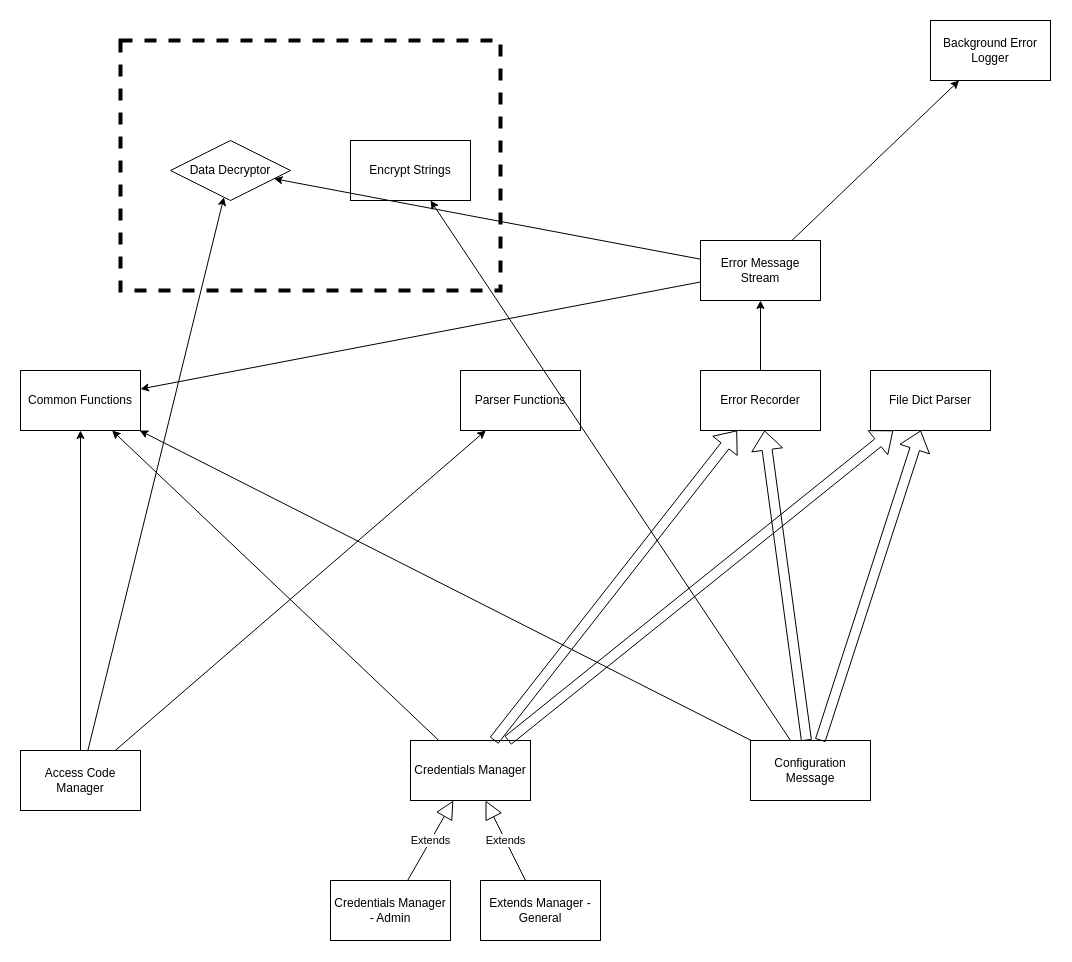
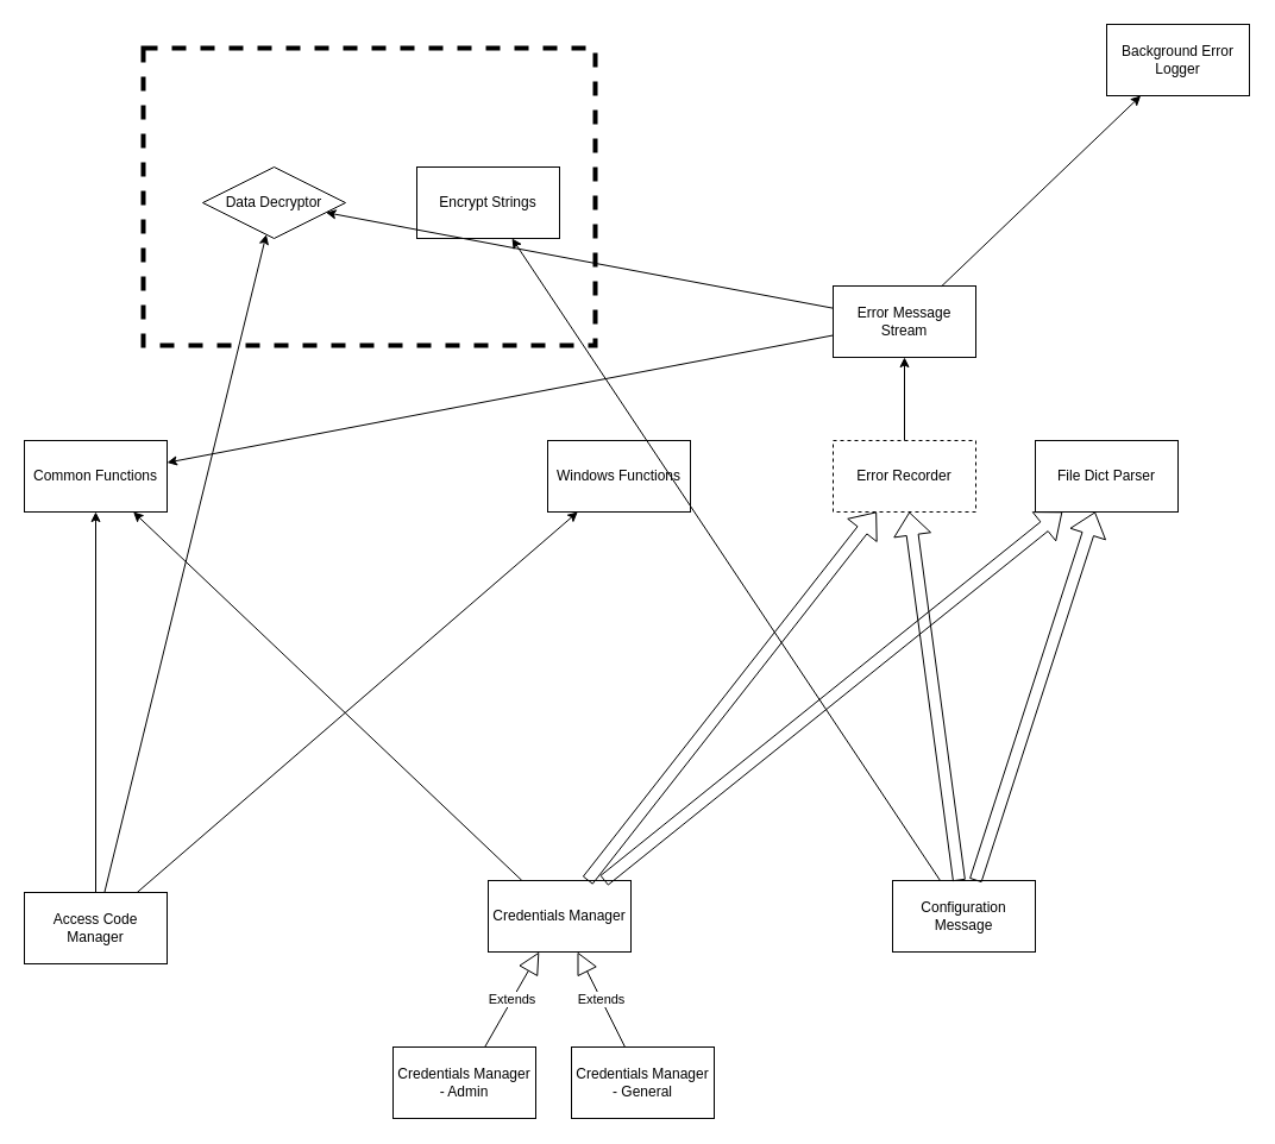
- <mxCell id="9" value="Parser Functions" style="rounded=0;whiteSpace=wrap;html=1;" parent="1" vertex="1"><mxGeometry x="460" y="370" width="120" height="60" as="geometry" /></mxCell>
+ <mxCell id="9" value="Windows Functions" style="rounded=0;whiteSpace=wrap;html=1;" parent="1" vertex="1"><mxGeometry x="460" y="370" width="120" height="60" as="geometry" /></mxCell>
- <mxCell id="11" value="Error Recorder" style="rounded=0;whiteSpace=wrap;html=1;" parent="1" vertex="1"><mxGeometry x="700" y="370" width="120" height="60" as="geometry" /></mxCell>
+ <mxCell id="11" value="Error Recorder" style="rounded=0;whiteSpace=wrap;html=1;dashed=1;" parent="1" vertex="1"><mxGeometry x="700" y="370" width="120" height="60" as="geometry" /></mxCell>
- <mxCell id="15" value="" style="endArrow=classic;html=1;rounded=0;" parent="1" source="5" target="4" edge="1"><mxGeometry width="50" height="50" relative="1" as="geometry"><mxPoint x="470" y="610" as="sourcePoint" /><mxPoint x="520" y="560" as="targetPoint" /></mxGeometry></mxCell>
- <mxCell id="23" value="Extends Manager - General" style="rounded=0;whiteSpace=wrap;html=1;" parent="1" vertex="1"><mxGeometry x="480" y="880" width="120" height="60" as="geometry" /></mxCell>
+ <mxCell id="23" value="Credentials Manager - General" style="rounded=0;whiteSpace=wrap;html=1;" parent="1" vertex="1"><mxGeometry x="480" y="880" width="120" height="60" as="geometry" /></mxCell>
